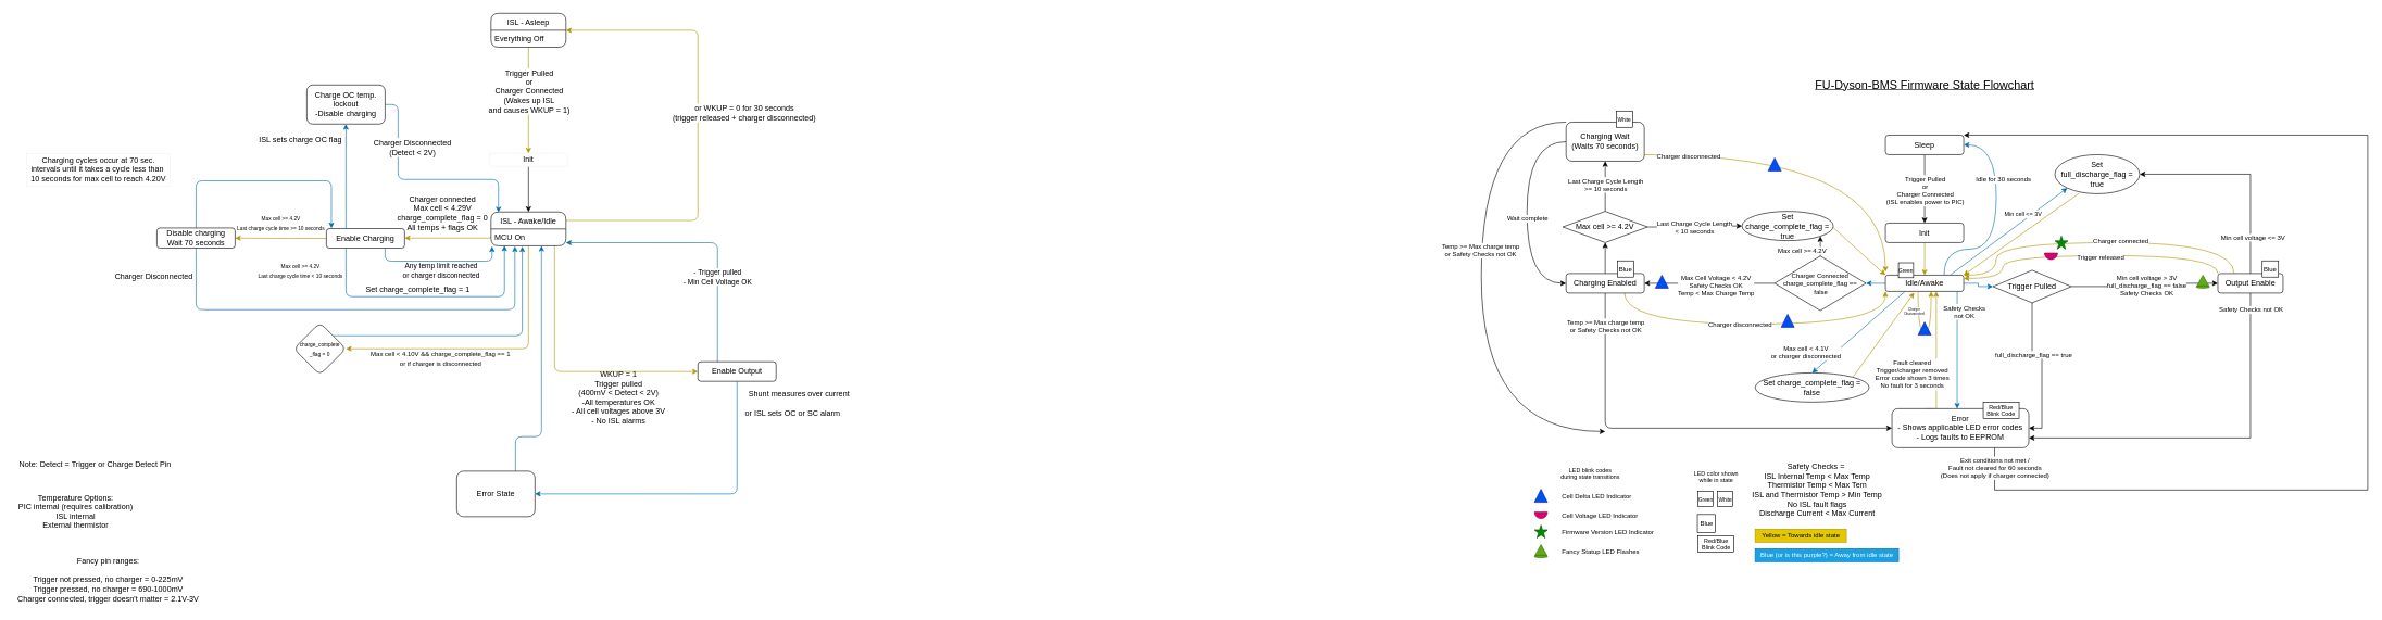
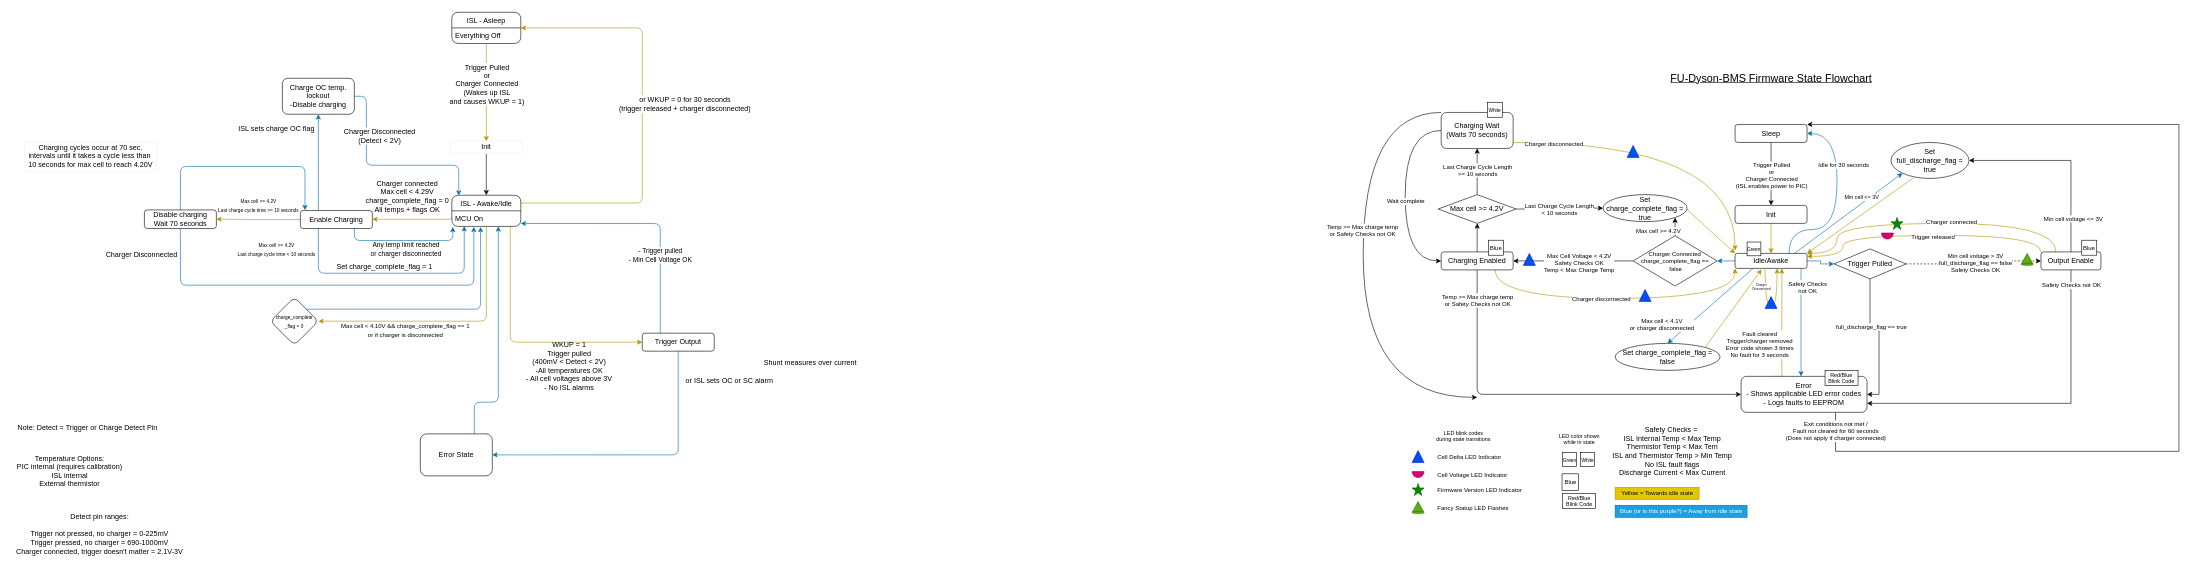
- <mxCell id="65" style="edgeStyle=orthogonalEdgeStyle;rounded=0;orthogonalLoop=1;jettySize=auto;html=1;exitX=1;exitY=0.5;exitDx=0;exitDy=0;entryX=0;entryY=0.5;entryDx=0;entryDy=0;" edge="1" parent="1" source="69" target="78"><mxGeometry relative="1" as="geometry" /></mxCell>
+ <mxCell id="65" style="edgeStyle=orthogonalEdgeStyle;rounded=0;orthogonalLoop=1;jettySize=auto;html=1;exitX=1;exitY=0.5;exitDx=0;exitDy=0;entryX=0;entryY=0.5;entryDx=0;entryDy=0;dashed=1;" edge="1" parent="1" source="69" target="78"><mxGeometry relative="1" as="geometry" /></mxCell>
- <mxCell id="11" value="Enable Output" style="whiteSpace=wrap;html=1;sketch=0;rounded=1;" parent="1" vertex="1"><mxGeometry x="1070" y="555" width="120" height="30" as="geometry" /></mxCell>
+ <mxCell id="11" value="Trigger Output" style="whiteSpace=wrap;html=1;sketch=0;rounded=1;" parent="1" vertex="1"><mxGeometry x="1070" y="555" width="120" height="30" as="geometry" /></mxCell>
- <mxCell id="32" value="Shunt measures over current" style="text;html=1;align=center;verticalAlign=middle;resizable=0;points=[];autosize=1;rounded=1;" parent="1" vertex="1"><mxGeometry x="1140" y="595" width="170" height="20" as="geometry" /></mxCell>
+ <mxCell id="32" value="Shunt measures over current" style="text;html=1;align=center;verticalAlign=middle;resizable=0;points=[];autosize=1;rounded=1;" parent="1" vertex="1"><mxGeometry x="1265" y="595" width="170" height="20" as="geometry" /></mxCell>
- <mxCell id="39" value="Fancy pin ranges:&lt;br&gt;&lt;br&gt;Trigger not pressed, no charger = 0-225mV&lt;br&gt;Trigger pressed, no charger = 690-1000mV&lt;br&gt;Charger connected, trigger doesn't matter = 2.1V-3V" style="text;html=1;align=center;verticalAlign=middle;resizable=0;points=[];autosize=1;rounded=1;" parent="1" vertex="1"><mxGeometry x="20" y="850" width="290" height="80" as="geometry" /></mxCell>
+ <mxCell id="39" value="Detect pin ranges:&lt;br&gt;&lt;br&gt;Trigger not pressed, no charger = 0-225mV&lt;br&gt;Trigger pressed, no charger = 690-1000mV&lt;br&gt;Charger connected, trigger doesn't matter = 2.1V-3V" style="text;html=1;align=center;verticalAlign=middle;resizable=0;points=[];autosize=1;rounded=1;" parent="1" vertex="1"><mxGeometry x="20" y="850" width="290" height="80" as="geometry" /></mxCell>
